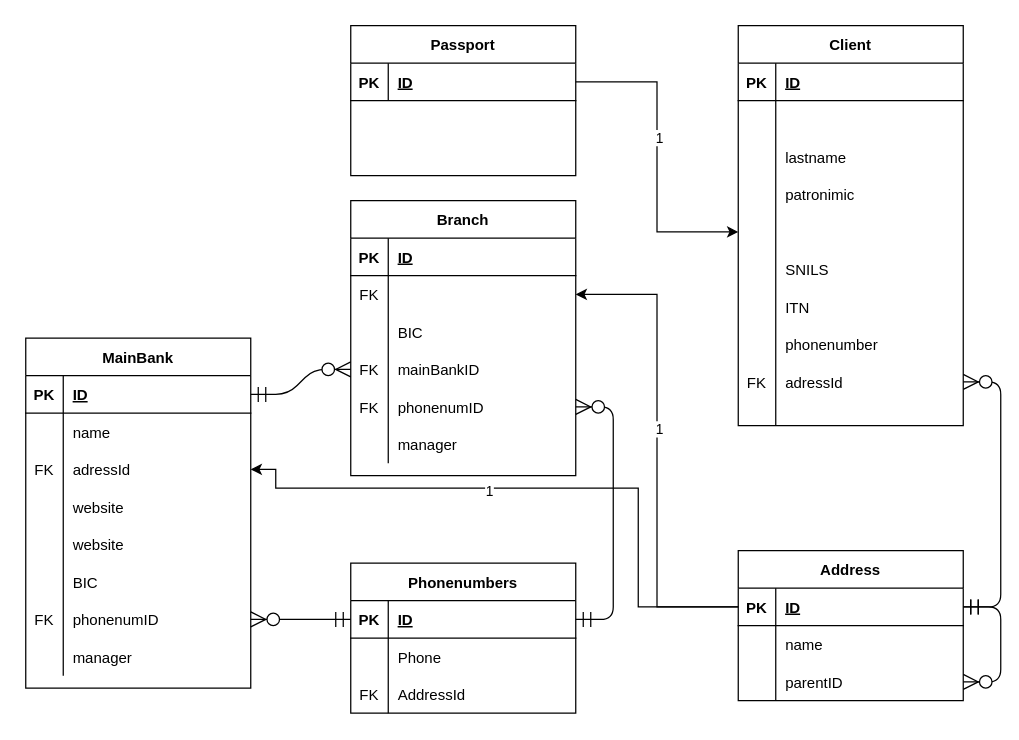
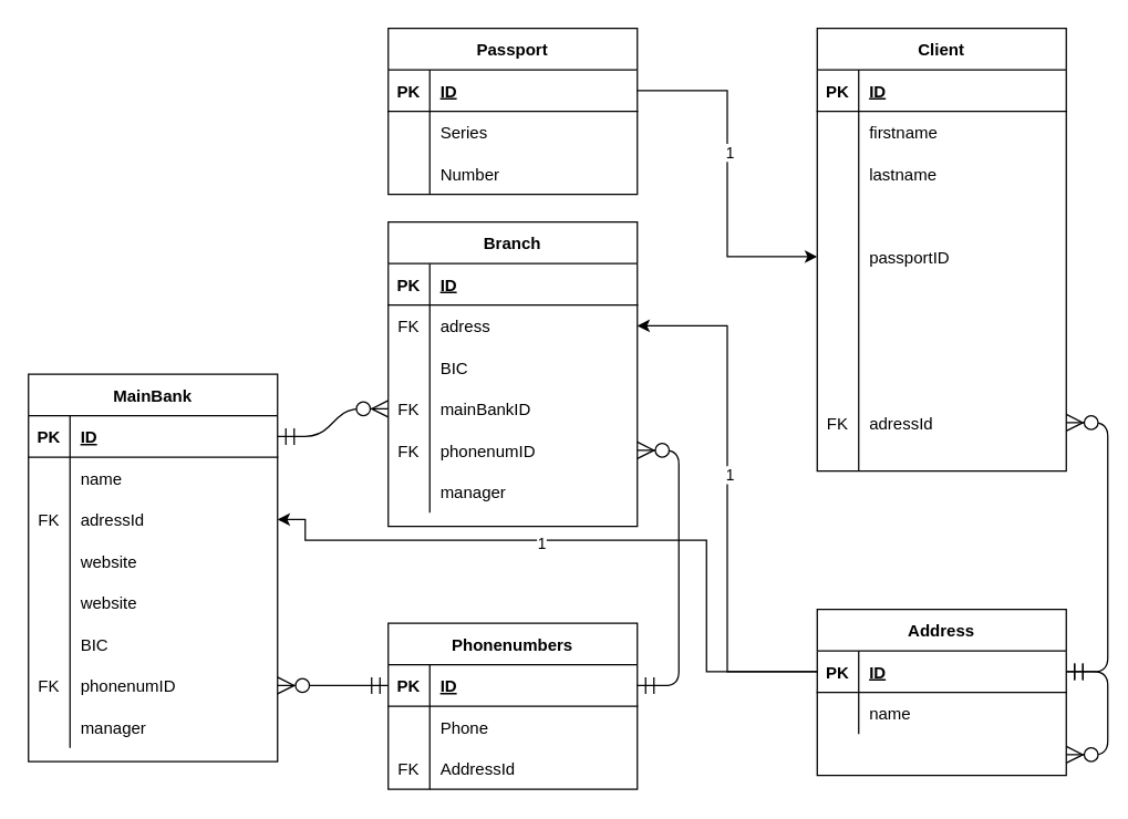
+ <mxCell id="96" value="Series" style="shape=partialRectangle;connectable=0;fillColor=none;top=0;left=0;bottom=0;right=0;align=left;spacingLeft=6;overflow=hidden;" vertex="1" parent="94"><mxGeometry x="30" width="150" height="30" as="geometry" /></mxCell>
+ <mxCell id="8" value="firstname" style="shape=partialRectangle;connectable=0;fillColor=none;top=0;left=0;bottom=0;right=0;align=left;spacingLeft=6;overflow=hidden;" parent="6" vertex="1"><mxGeometry x="30" width="150" height="30" as="geometry" /></mxCell>
+ <mxCell id="99" value="Number" style="shape=partialRectangle;connectable=0;fillColor=none;top=0;left=0;bottom=0;right=0;align=left;spacingLeft=6;overflow=hidden;" vertex="1" parent="97"><mxGeometry x="30" width="150" height="30" as="geometry" /></mxCell>
- <mxCell id="14" value="patronimic" style="shape=partialRectangle;connectable=0;fillColor=none;top=0;left=0;bottom=0;right=0;align=left;spacingLeft=6;overflow=hidden;" parent="12" vertex="1"><mxGeometry x="30" width="150" height="30" as="geometry" /></mxCell>
+ <mxCell id="17" value="passportID" style="shape=partialRectangle;connectable=0;fillColor=none;top=0;left=0;bottom=0;right=0;align=left;spacingLeft=6;overflow=hidden;" parent="15" vertex="1"><mxGeometry x="30" width="150" height="30" as="geometry" /></mxCell>
- <mxCell id="20" value="SNILS" style="shape=partialRectangle;connectable=0;fillColor=none;top=0;left=0;bottom=0;right=0;align=left;spacingLeft=6;overflow=hidden;" parent="18" vertex="1"><mxGeometry x="30" width="150" height="30" as="geometry" /></mxCell>
+ <mxCell id="39" value="adress" style="shape=partialRectangle;connectable=0;fillColor=none;top=0;left=0;bottom=0;right=0;align=left;spacingLeft=6;overflow=hidden;" parent="37" vertex="1"><mxGeometry x="30" width="150" height="30" as="geometry" /></mxCell>
- <mxCell id="23" value="ITN" style="shape=partialRectangle;connectable=0;fillColor=none;top=0;left=0;bottom=0;right=0;align=left;spacingLeft=6;overflow=hidden;" parent="21" vertex="1"><mxGeometry x="30" width="150" height="30" as="geometry" /></mxCell>
- <mxCell id="26" value="phonenumber" style="shape=partialRectangle;connectable=0;fillColor=none;top=0;left=0;bottom=0;right=0;align=left;spacingLeft=6;overflow=hidden;" parent="24" vertex="1"><mxGeometry x="30" width="150" height="30" as="geometry" /></mxCell>
- <mxCell id="61" value="parentID" style="shape=partialRectangle;connectable=0;fillColor=none;top=0;left=0;bottom=0;right=0;align=left;spacingLeft=6;overflow=hidden;" parent="59" vertex="1"><mxGeometry x="30" width="150" height="30" as="geometry" /></mxCell>
